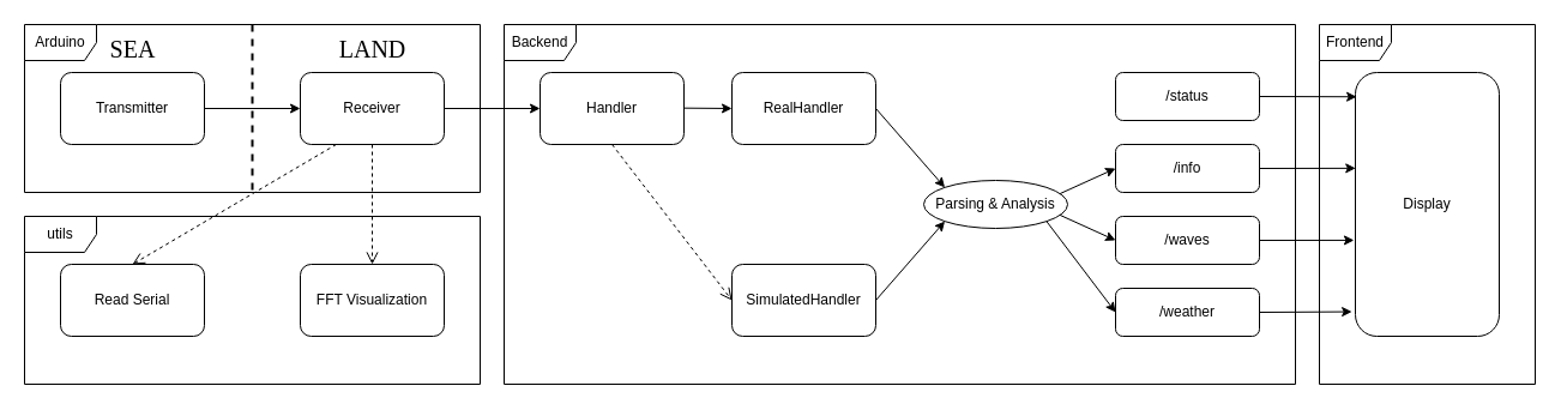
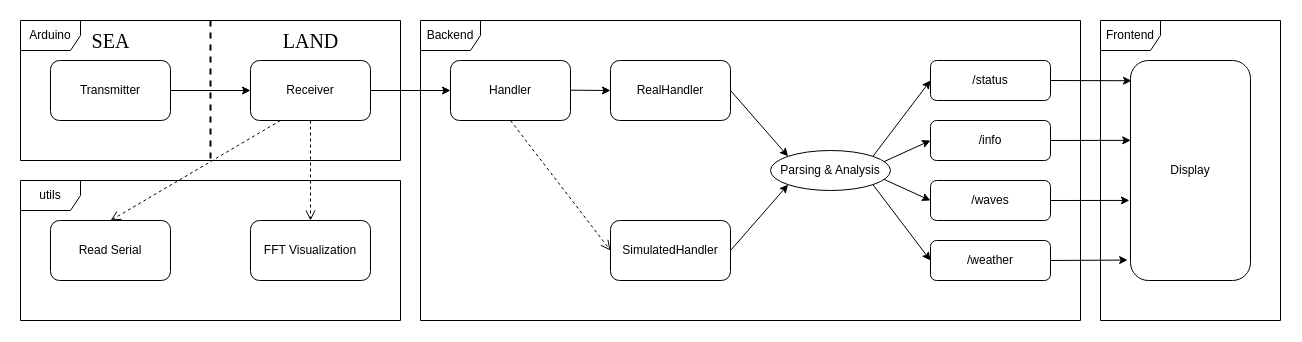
+ <mxCell id="31" value="" style="endArrow=classic;html=1;rounded=0;entryX=0;entryY=0.5;entryDx=0;entryDy=0;exitX=1;exitY=0;exitDx=0;exitDy=0;" edge="1" parent="1" source="25" target="21"><mxGeometry width="50" height="50" relative="1" as="geometry"><mxPoint x="850" y="90" as="sourcePoint" /><mxPoint x="890" y="150" as="targetPoint" /></mxGeometry></mxCell>
